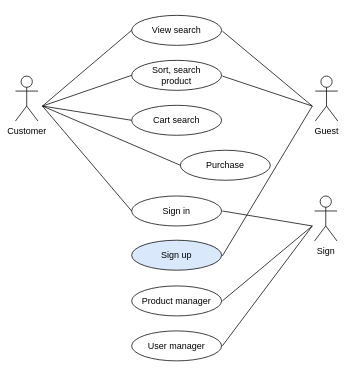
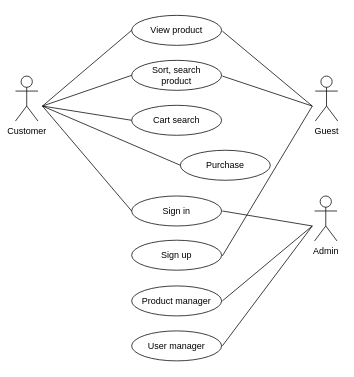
- <mxCell id="2" value="View search" style="ellipse;whiteSpace=wrap;html=1;" vertex="1" parent="1"><mxGeometry x="175" y="20" width="120" height="40" as="geometry" /></mxCell>
+ <mxCell id="2" value="View product" style="ellipse;whiteSpace=wrap;html=1;" vertex="1" parent="1"><mxGeometry x="175" y="20" width="120" height="40" as="geometry" /></mxCell>
- <mxCell id="4" value="Sign" style="shape=umlActor;html=1;verticalLabelPosition=bottom;verticalAlign=top;align=center;" vertex="1" parent="1"><mxGeometry x="419" y="261" width="30" height="60" as="geometry" /></mxCell>
+ <mxCell id="4" value="Admin" style="shape=umlActor;html=1;verticalLabelPosition=bottom;verticalAlign=top;align=center;" vertex="1" parent="1"><mxGeometry x="419" y="261" width="30" height="60" as="geometry" /></mxCell>
- <mxCell id="14" value="Sign up" style="ellipse;whiteSpace=wrap;html=1;verticalAlign=middle;fillColor=#dae8fc;" vertex="1" parent="1"><mxGeometry x="175" y="320" width="120" height="40" as="geometry" /></mxCell>
+ <mxCell id="14" value="Sign up" style="ellipse;whiteSpace=wrap;html=1;verticalAlign=middle;" vertex="1" parent="1"><mxGeometry x="175" y="320" width="120" height="40" as="geometry" /></mxCell>
